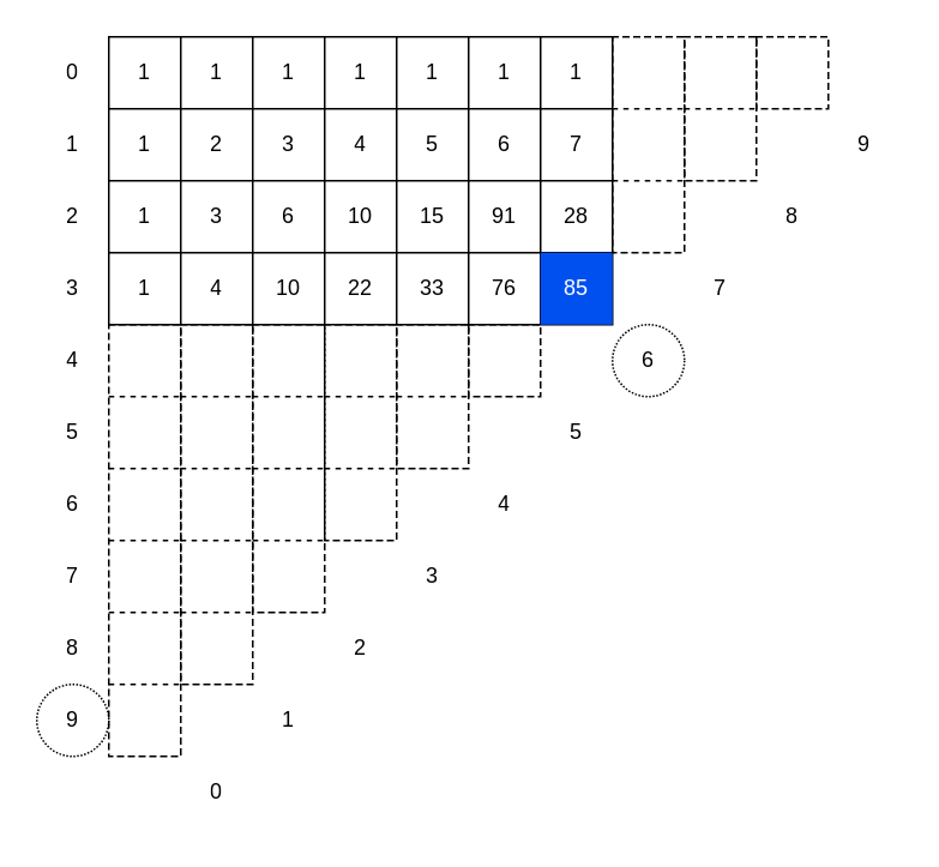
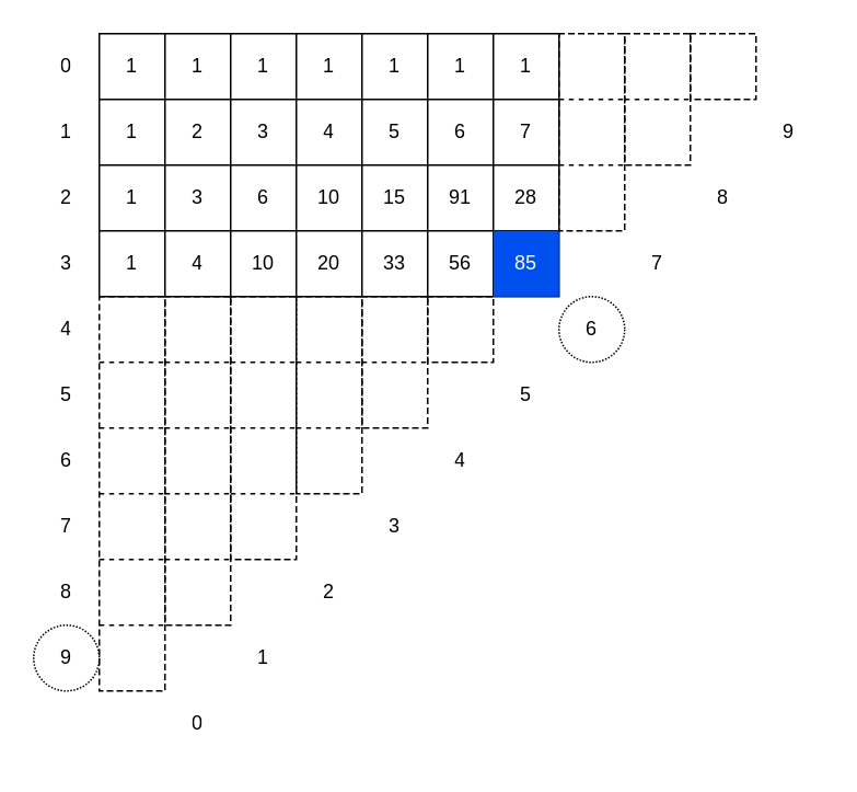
- <mxCell id="31" value="22" style="shape=partialRectangle;html=1;whiteSpace=wrap;connectable=0;strokeColor=inherit;overflow=hidden;fillColor=none;top=0;left=0;bottom=0;right=0;pointerEvents=1;" parent="27" vertex="1"><mxGeometry x="120" width="40" height="40" as="geometry"><mxRectangle width="40" height="40" as="alternateBounds" /></mxGeometry></mxCell>
+ <mxCell id="31" value="20" style="shape=partialRectangle;html=1;whiteSpace=wrap;connectable=0;strokeColor=inherit;overflow=hidden;fillColor=none;top=0;left=0;bottom=0;right=0;pointerEvents=1;" parent="27" vertex="1"><mxGeometry x="120" width="40" height="40" as="geometry"><mxRectangle width="40" height="40" as="alternateBounds" /></mxGeometry></mxCell>
- <mxCell id="33" value="76" style="shape=partialRectangle;html=1;whiteSpace=wrap;connectable=0;strokeColor=inherit;overflow=hidden;fillColor=none;top=0;left=0;bottom=0;right=0;pointerEvents=1;" parent="27" vertex="1"><mxGeometry x="200" width="40" height="40" as="geometry"><mxRectangle width="40" height="40" as="alternateBounds" /></mxGeometry></mxCell>
+ <mxCell id="33" value="56" style="shape=partialRectangle;html=1;whiteSpace=wrap;connectable=0;strokeColor=inherit;overflow=hidden;fillColor=none;top=0;left=0;bottom=0;right=0;pointerEvents=1;" parent="27" vertex="1"><mxGeometry x="200" width="40" height="40" as="geometry"><mxRectangle width="40" height="40" as="alternateBounds" /></mxGeometry></mxCell>
